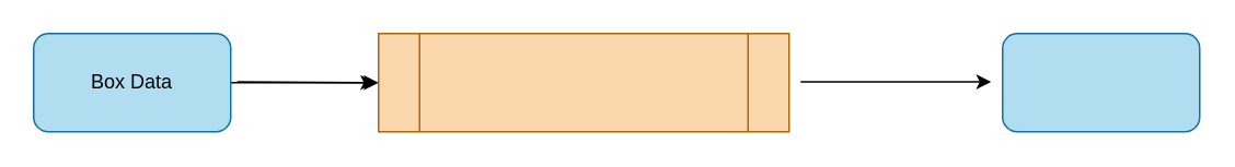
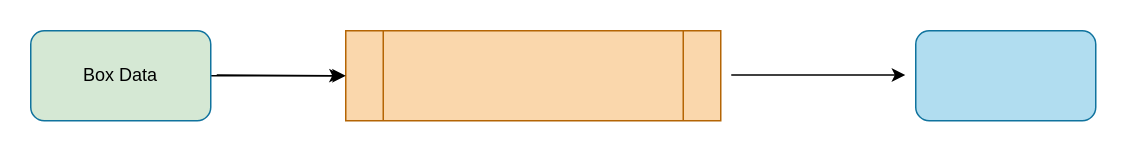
- <mxCell id="5" value="Box Data" style="rounded=1;whiteSpace=wrap;html=1;fillColor=#b1ddf0;strokeColor=#10739e;" vertex="1" parent="1"><mxGeometry x="20" y="20" width="120" height="60" as="geometry" /></mxCell>
+ <mxCell id="5" value="Box Data" style="rounded=1;whiteSpace=wrap;html=1;fillColor=#d5e8d4;strokeColor=#10739e;" vertex="1" parent="1"><mxGeometry x="20" y="20" width="120" height="60" as="geometry" /></mxCell>
